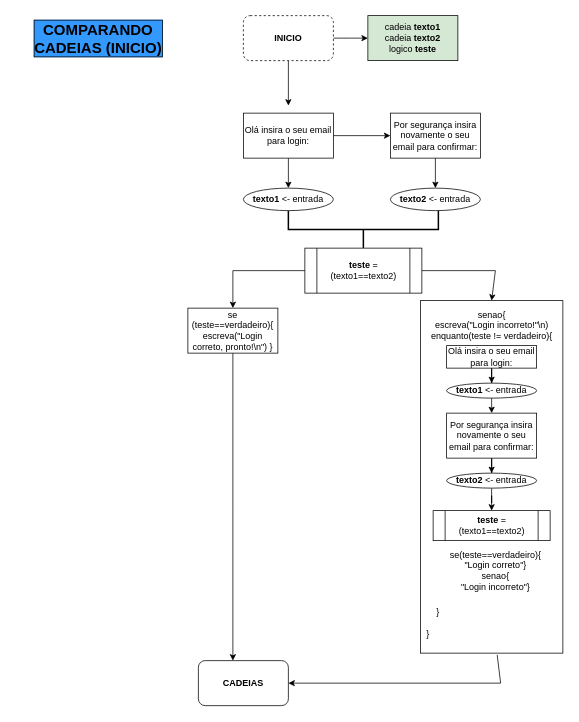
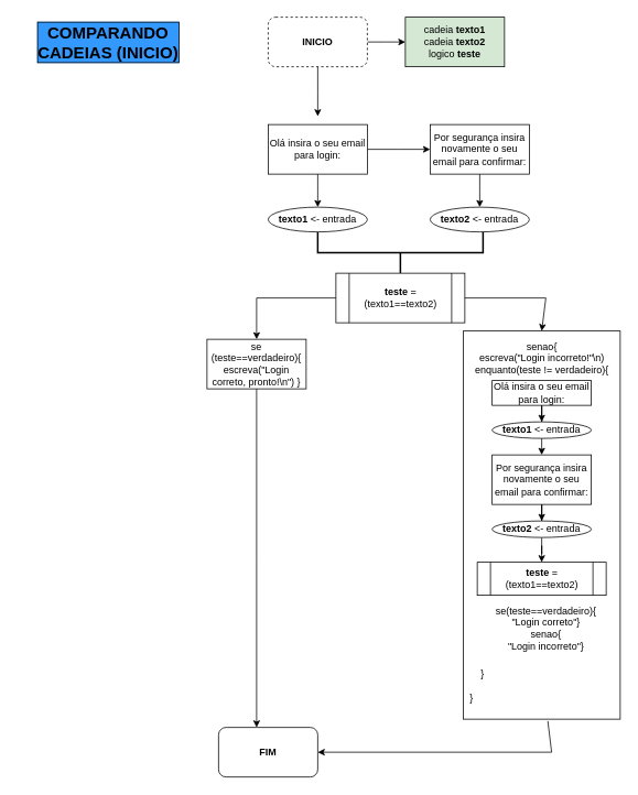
- <mxCell id="32" value="&lt;b&gt;CADEIAS&lt;/b&gt;" style="rounded=1;whiteSpace=wrap;html=1;" vertex="1" parent="1"><mxGeometry x="264" y="880" width="120" height="60" as="geometry" /></mxCell>
+ <mxCell id="32" value="&lt;b&gt;FIM&lt;/b&gt;" style="rounded=1;whiteSpace=wrap;html=1;" vertex="1" parent="1"><mxGeometry x="264" y="880" width="120" height="60" as="geometry" /></mxCell>
